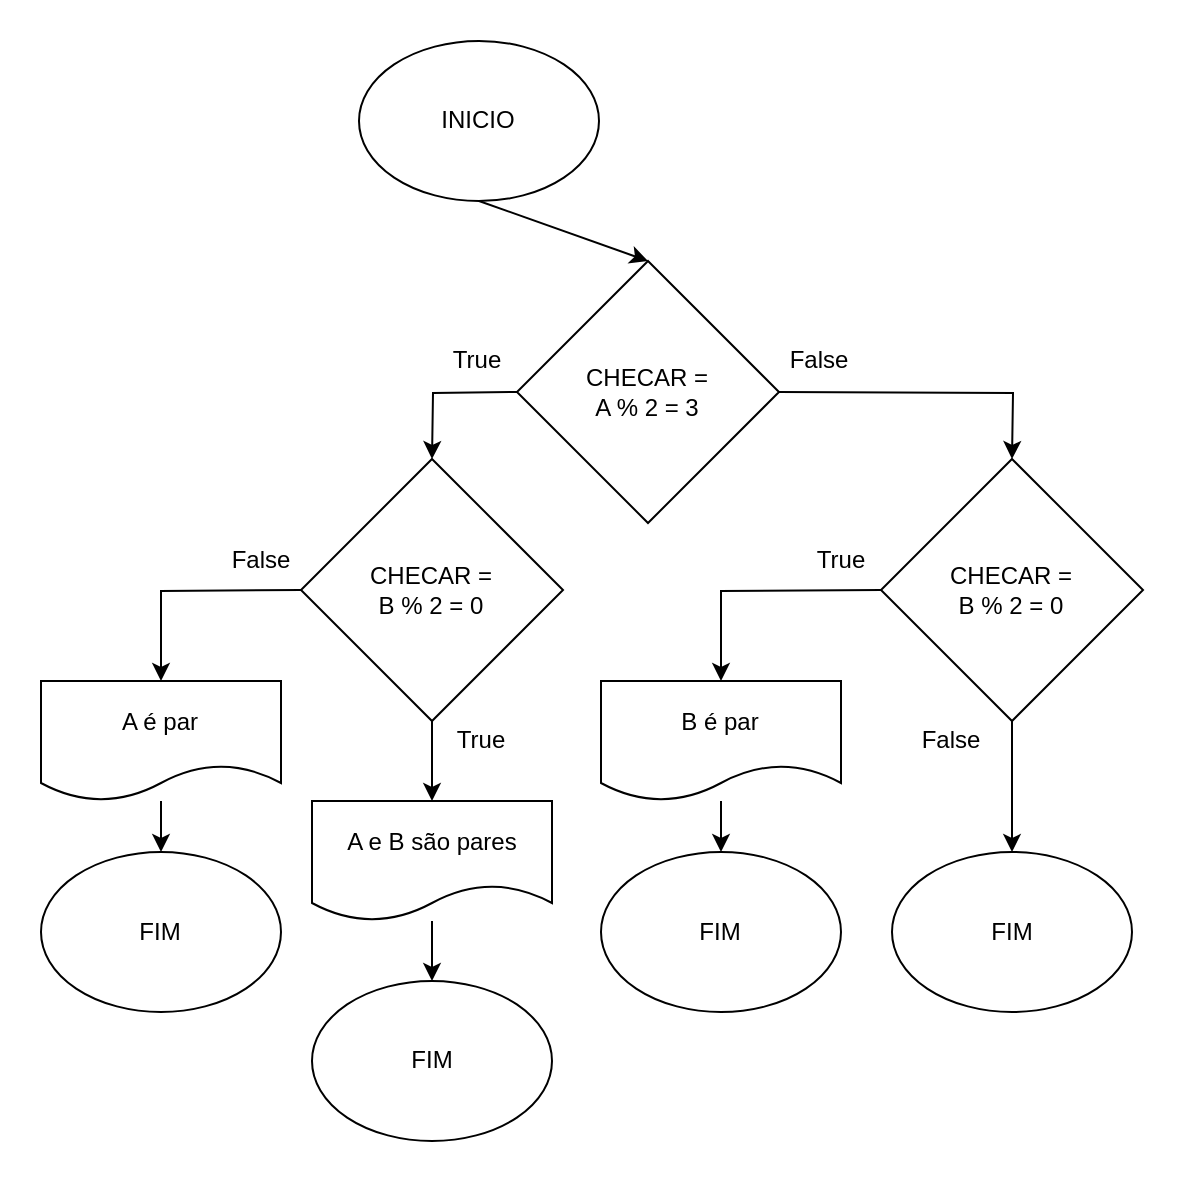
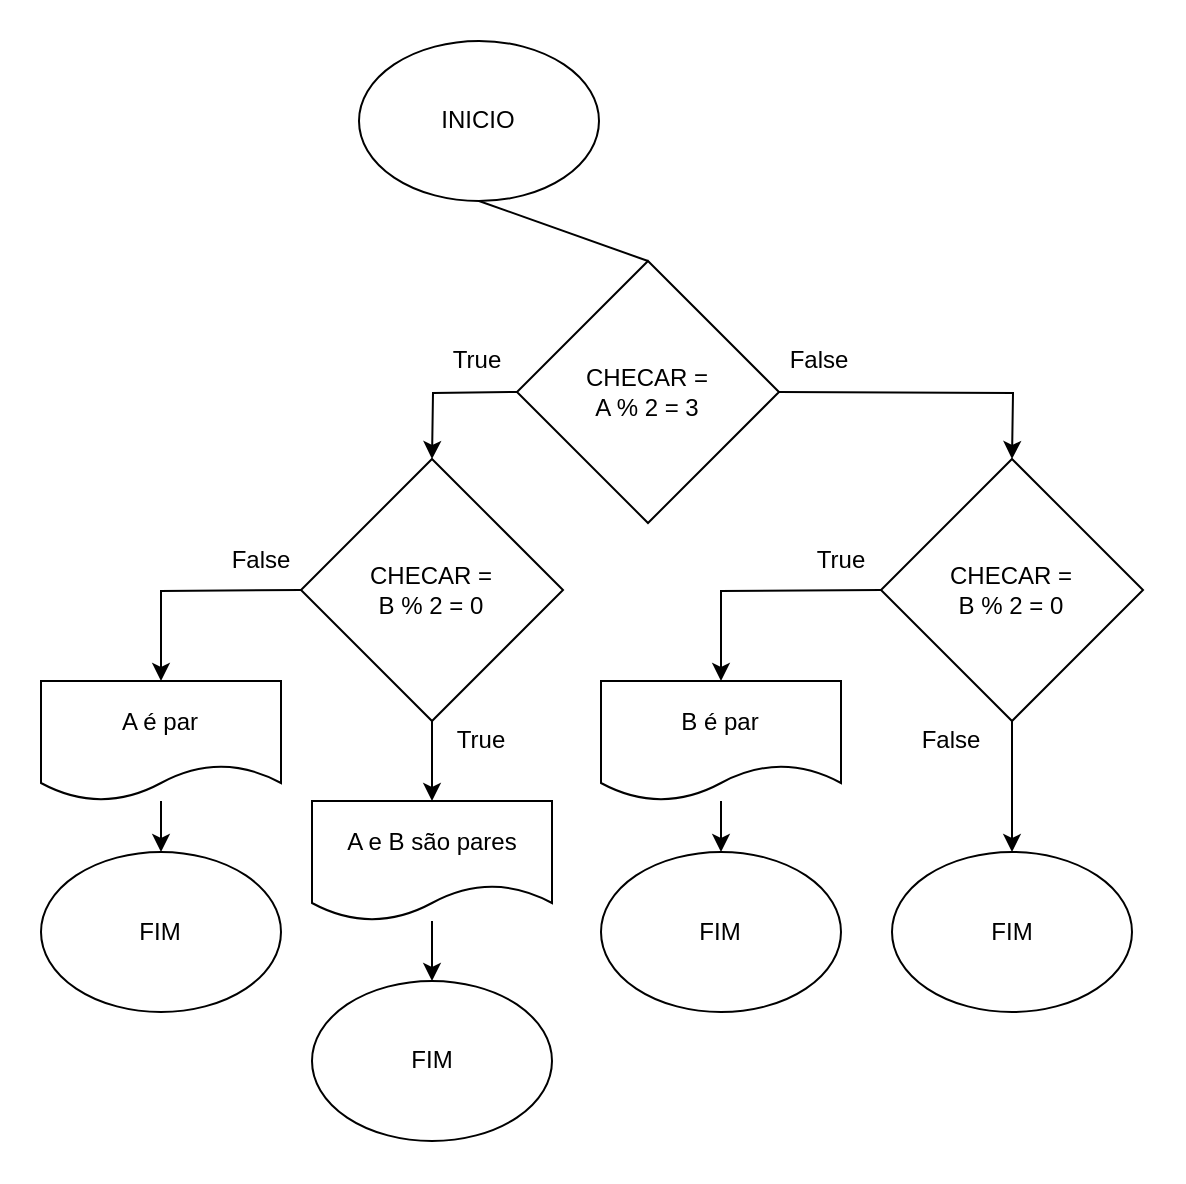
- <mxCell id="3" value="" style="endArrow=classic;html=1;rounded=0;exitX=0.5;exitY=1;exitDx=0;exitDy=0;entryX=0.5;entryY=0;entryDx=0;entryDy=0;" parent="1" source="2" target="5" edge="1"><mxGeometry width="50" height="50" relative="1" as="geometry"><mxPoint x="290" y="120" as="sourcePoint" /><mxPoint x="324" y="30" as="targetPoint" /></mxGeometry></mxCell>
+ <mxCell id="3" value="" style="endArrow=none;html=1;rounded=0;exitX=0.5;exitY=1;exitDx=0;exitDy=0;entryX=0.5;entryY=0;entryDx=0;entryDy=0;" parent="1" source="2" target="5" edge="1"><mxGeometry width="50" height="50" relative="1" as="geometry"><mxPoint x="290" y="120" as="sourcePoint" /><mxPoint x="324" y="30" as="targetPoint" /></mxGeometry></mxCell>
